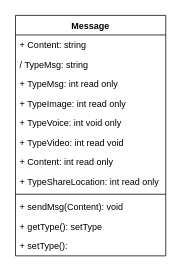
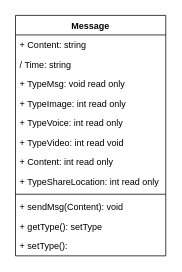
- <mxCell id="4" value="/ TypeMsg: string" style="text;strokeColor=none;fillColor=none;align=left;verticalAlign=top;spacingLeft=4;spacingRight=4;overflow=hidden;rotatable=0;points=[[0,0.5],[1,0.5]];portConstraint=eastwest;" vertex="1" parent="2"><mxGeometry y="52" width="200" height="26" as="geometry" /></mxCell>
+ <mxCell id="4" value="/ Time: string" style="text;strokeColor=none;fillColor=none;align=left;verticalAlign=top;spacingLeft=4;spacingRight=4;overflow=hidden;rotatable=0;points=[[0,0.5],[1,0.5]];portConstraint=eastwest;" vertex="1" parent="2"><mxGeometry y="52" width="200" height="26" as="geometry" /></mxCell>
- <mxCell id="5" value="+ TypeMsg: int read only" style="text;strokeColor=none;fillColor=none;align=left;verticalAlign=top;spacingLeft=4;spacingRight=4;overflow=hidden;rotatable=0;points=[[0,0.5],[1,0.5]];portConstraint=eastwest;" vertex="1" parent="2"><mxGeometry y="78" width="200" height="26" as="geometry" /></mxCell>
+ <mxCell id="5" value="+ TypeMsg: void read only" style="text;strokeColor=none;fillColor=none;align=left;verticalAlign=top;spacingLeft=4;spacingRight=4;overflow=hidden;rotatable=0;points=[[0,0.5],[1,0.5]];portConstraint=eastwest;" vertex="1" parent="2"><mxGeometry y="78" width="200" height="26" as="geometry" /></mxCell>
- <mxCell id="7" value="+ TypeVoice: int void only" style="text;strokeColor=none;fillColor=none;align=left;verticalAlign=top;spacingLeft=4;spacingRight=4;overflow=hidden;rotatable=0;points=[[0,0.5],[1,0.5]];portConstraint=eastwest;" vertex="1" parent="2"><mxGeometry y="130" width="200" height="26" as="geometry" /></mxCell>
+ <mxCell id="7" value="+ TypeVoice: int read only" style="text;strokeColor=none;fillColor=none;align=left;verticalAlign=top;spacingLeft=4;spacingRight=4;overflow=hidden;rotatable=0;points=[[0,0.5],[1,0.5]];portConstraint=eastwest;" vertex="1" parent="2"><mxGeometry y="130" width="200" height="26" as="geometry" /></mxCell>
